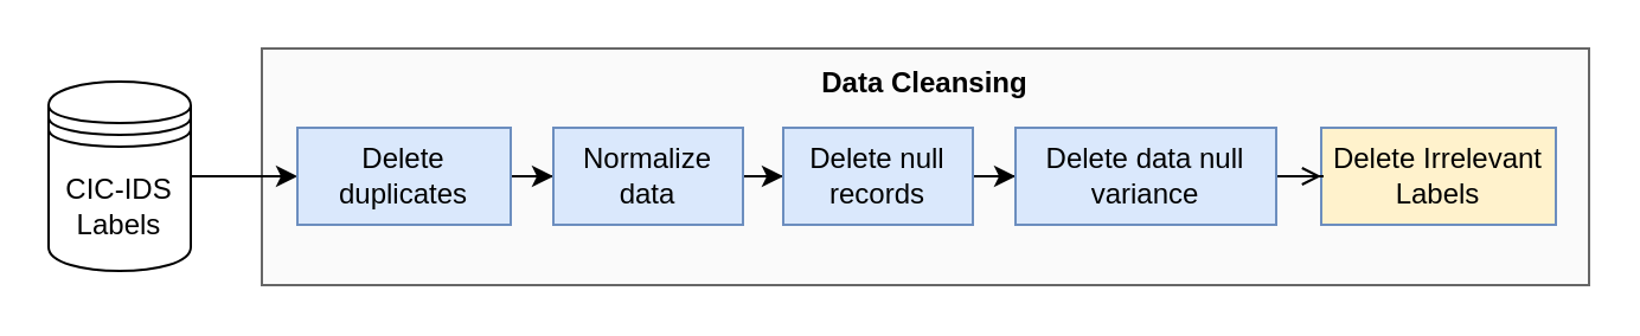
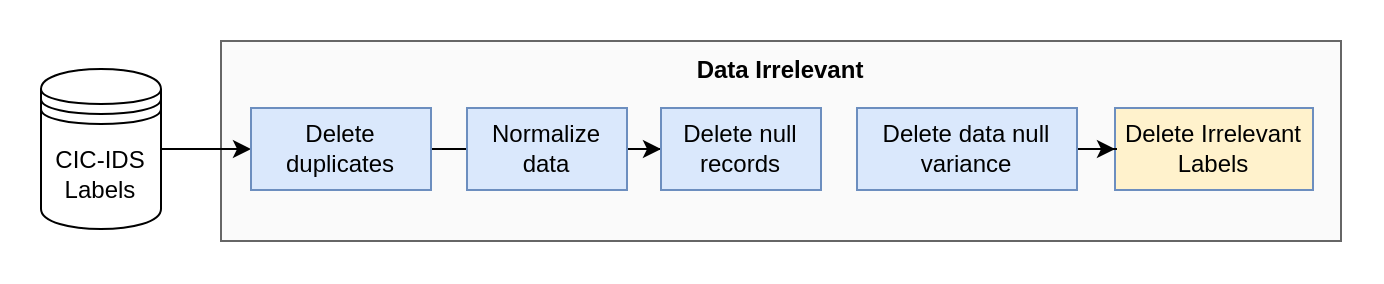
- <mxCell id="5" value="Data Cleansing" style="text;html=1;strokeColor=none;fillColor=none;align=center;verticalAlign=middle;whiteSpace=wrap;rounded=0;fontStyle=1" vertex="1" parent="1"><mxGeometry x="320" y="20" width="140" height="30" as="geometry" /></mxCell>
+ <mxCell id="5" value="Data Irrelevant" style="text;html=1;strokeColor=none;fillColor=none;align=center;verticalAlign=middle;whiteSpace=wrap;rounded=0;fontStyle=1" vertex="1" parent="1"><mxGeometry x="320" y="20" width="140" height="30" as="geometry" /></mxCell>
- <mxCell id="6" style="edgeStyle=orthogonalEdgeStyle;rounded=0;orthogonalLoop=1;jettySize=auto;html=1;entryX=0;entryY=0.5;entryDx=0;entryDy=0;" edge="1" parent="1" source="7" target="9"><mxGeometry relative="1" as="geometry" /></mxCell>
+ <mxCell id="6" style="edgeStyle=orthogonalEdgeStyle;rounded=0;orthogonalLoop=1;jettySize=auto;html=1;entryX=0;entryY=0.5;entryDx=0;entryDy=0;endArrow=none;" edge="1" parent="1" source="7" target="9"><mxGeometry relative="1" as="geometry" /></mxCell>
- <mxCell id="10" style="edgeStyle=orthogonalEdgeStyle;rounded=0;orthogonalLoop=1;jettySize=auto;html=1;entryX=0;entryY=0.5;entryDx=0;entryDy=0;" edge="1" parent="1" source="11" target="14"><mxGeometry relative="1" as="geometry" /></mxCell>
- <mxCell id="13" style="edgeStyle=orthogonalEdgeStyle;rounded=0;orthogonalLoop=1;jettySize=auto;html=1;endArrow=open;" edge="1" parent="1" source="14" target="12"><mxGeometry relative="1" as="geometry" /></mxCell>
+ <mxCell id="13" style="edgeStyle=orthogonalEdgeStyle;rounded=0;orthogonalLoop=1;jettySize=auto;html=1;" edge="1" parent="1" source="14" target="12"><mxGeometry relative="1" as="geometry" /></mxCell>
